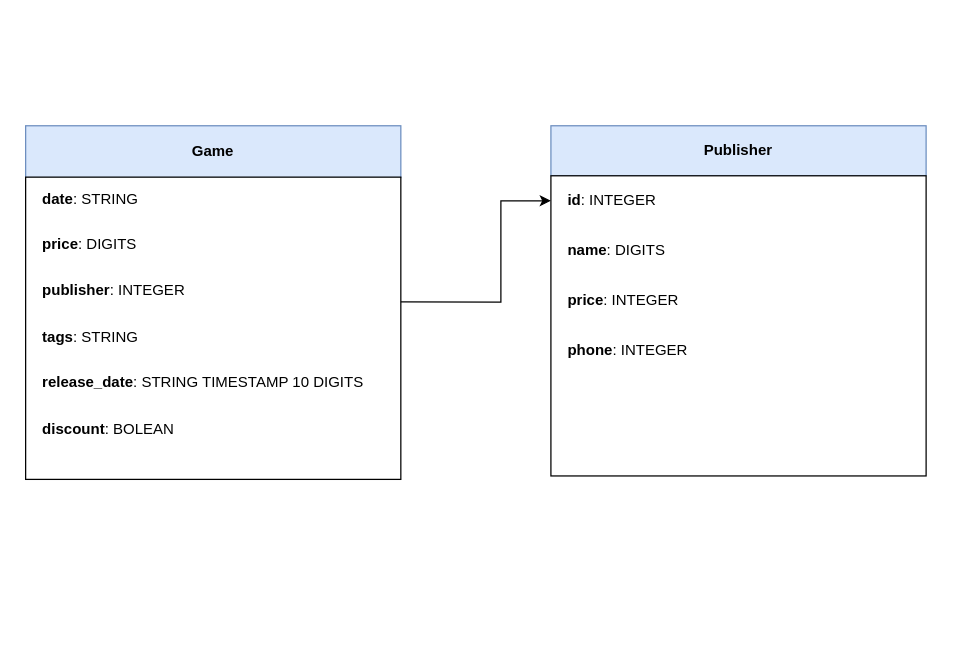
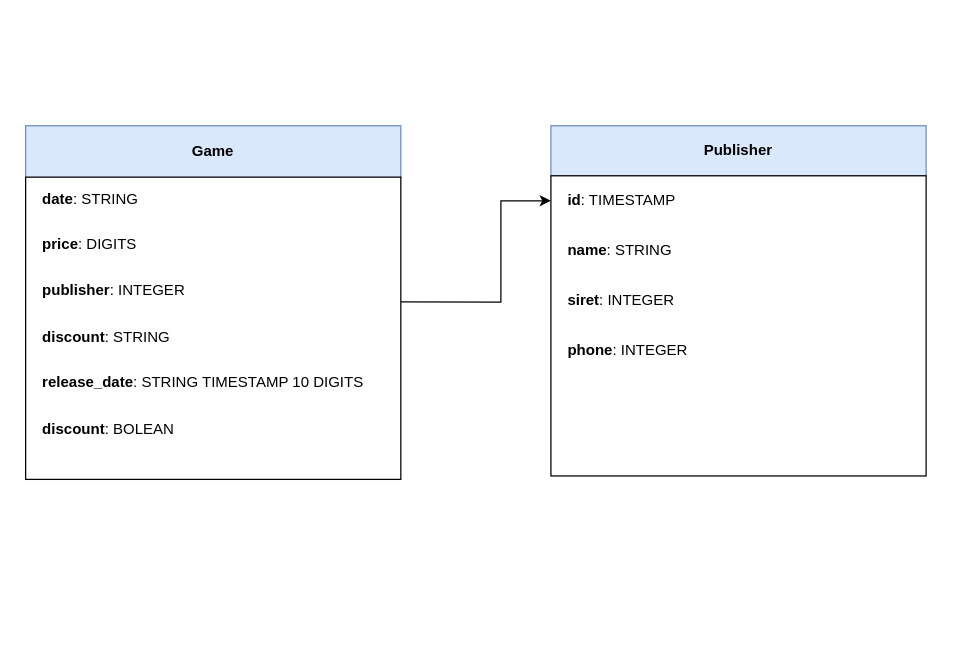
- <mxCell id="7" value="&lt;b&gt;&amp;nbsp; id&lt;/b&gt;: INTEGER" style="text;html=1;strokeColor=none;fillColor=none;align=left;verticalAlign=middle;whiteSpace=wrap;rounded=0;fontColor=#000000;spacingLeft=5;" parent="1" vertex="1"><mxGeometry x="440" y="140" width="300" height="40" as="geometry" /></mxCell>
+ <mxCell id="7" value="&lt;b&gt;&amp;nbsp; id&lt;/b&gt;: TIMESTAMP" style="text;html=1;strokeColor=none;fillColor=none;align=left;verticalAlign=middle;whiteSpace=wrap;rounded=0;fontColor=#000000;spacingLeft=5;" parent="1" vertex="1"><mxGeometry x="440" y="140" width="300" height="40" as="geometry" /></mxCell>
- <mxCell id="9" value="&lt;b&gt;&amp;nbsp; name&lt;/b&gt;: DIGITS" style="text;html=1;strokeColor=none;fillColor=none;align=left;verticalAlign=middle;whiteSpace=wrap;rounded=0;fontColor=#000000;spacingLeft=5;" parent="1" vertex="1"><mxGeometry x="440" y="180" width="300" height="40" as="geometry" /></mxCell>
+ <mxCell id="9" value="&lt;b&gt;&amp;nbsp; name&lt;/b&gt;: STRING" style="text;html=1;strokeColor=none;fillColor=none;align=left;verticalAlign=middle;whiteSpace=wrap;rounded=0;fontColor=#000000;spacingLeft=5;" parent="1" vertex="1"><mxGeometry x="440" y="180" width="300" height="40" as="geometry" /></mxCell>
- <mxCell id="10" value="&lt;b&gt;&amp;nbsp; price&lt;/b&gt;: INTEGER" style="text;html=1;strokeColor=none;fillColor=none;align=left;verticalAlign=middle;whiteSpace=wrap;rounded=0;fontColor=#000000;spacingLeft=5;" parent="1" vertex="1"><mxGeometry x="440" y="220" width="300" height="40" as="geometry" /></mxCell>
+ <mxCell id="10" value="&lt;b&gt;&amp;nbsp; siret&lt;/b&gt;: INTEGER" style="text;html=1;strokeColor=none;fillColor=none;align=left;verticalAlign=middle;whiteSpace=wrap;rounded=0;fontColor=#000000;spacingLeft=5;" parent="1" vertex="1"><mxGeometry x="440" y="220" width="300" height="40" as="geometry" /></mxCell>
- <mxCell id="21" value="&lt;b&gt;&amp;nbsp; tags&lt;/b&gt;: STRING" style="text;html=1;strokeColor=none;fillColor=none;align=left;verticalAlign=middle;whiteSpace=wrap;rounded=0;fontColor=#000000;spacingLeft=5;" parent="13" vertex="1"><mxGeometry y="151.042" width="300" height="36.25" as="geometry" /></mxCell>
+ <mxCell id="21" value="&lt;b&gt;&amp;nbsp; discount&lt;/b&gt;: STRING" style="text;html=1;strokeColor=none;fillColor=none;align=left;verticalAlign=middle;whiteSpace=wrap;rounded=0;fontColor=#000000;spacingLeft=5;" parent="13" vertex="1"><mxGeometry y="151.042" width="300" height="36.25" as="geometry" /></mxCell>
